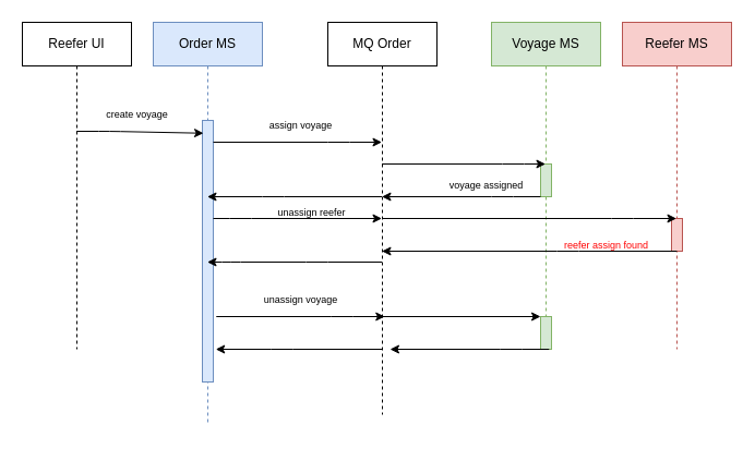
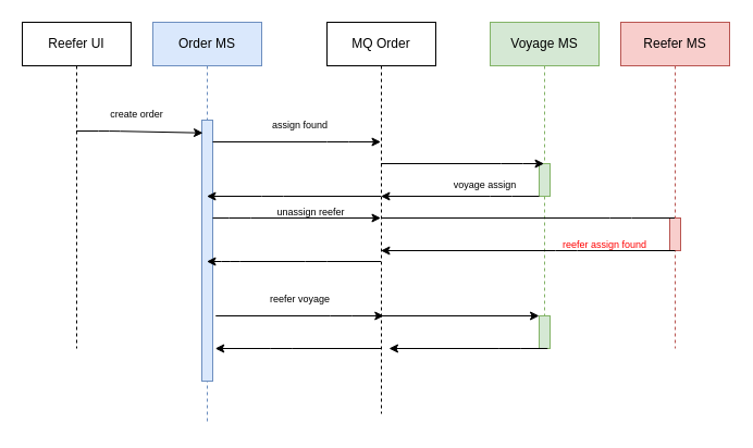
- <mxCell id="12" value="create voyage" style="text;strokeColor=none;fillColor=none;html=1;fontSize=9;fontStyle=0;verticalAlign=middle;align=center;" parent="11" vertex="1"><mxGeometry x="70" y="70" width="70" height="30" as="geometry" /></mxCell>
+ <mxCell id="12" value="create order" style="text;strokeColor=none;fillColor=none;html=1;fontSize=9;fontStyle=0;verticalAlign=middle;align=center;" parent="11" vertex="1"><mxGeometry x="70" y="70" width="70" height="30" as="geometry" /></mxCell>
- <mxCell id="24" value="assign voyage" style="text;strokeColor=none;fillColor=none;html=1;fontSize=9;fontStyle=0;verticalAlign=middle;align=center;" parent="1" vertex="1"><mxGeometry x="240" y="100" width="70" height="30" as="geometry" /></mxCell>
+ <mxCell id="24" value="assign found" style="text;strokeColor=none;fillColor=none;html=1;fontSize=9;fontStyle=0;verticalAlign=middle;align=center;" parent="1" vertex="1"><mxGeometry x="240" y="100" width="70" height="30" as="geometry" /></mxCell>
- <mxCell id="26" value="voyage assigned" style="text;strokeColor=none;fillColor=none;html=1;fontSize=9;fontStyle=0;verticalAlign=middle;align=center;" parent="1" vertex="1"><mxGeometry x="410" y="155" width="70" height="30" as="geometry" /></mxCell>
+ <mxCell id="26" value="voyage assign" style="text;strokeColor=none;fillColor=none;html=1;fontSize=9;fontStyle=0;verticalAlign=middle;align=center;" parent="1" vertex="1"><mxGeometry x="410" y="155" width="70" height="30" as="geometry" /></mxCell>
- <mxCell id="14" style="edgeStyle=none;html=1;" parent="1" source="17" target="2" edge="1"><mxGeometry relative="1" as="geometry"><Array as="points"><mxPoint x="570" y="200" /></Array></mxGeometry></mxCell>
+ <mxCell id="14" style="edgeStyle=none;html=1;endArrow=none;" parent="1" source="17" target="2" edge="1"><mxGeometry relative="1" as="geometry"><Array as="points"><mxPoint x="570" y="200" /></Array></mxGeometry></mxCell>
- <mxCell id="27" value="unassign voyage" style="text;strokeColor=none;fillColor=none;html=1;fontSize=9;fontStyle=0;verticalAlign=middle;align=center;" vertex="1" parent="1"><mxGeometry x="240" y="260" width="70" height="30" as="geometry" /></mxCell>
+ <mxCell id="27" value="reefer voyage" style="text;strokeColor=none;fillColor=none;html=1;fontSize=9;fontStyle=0;verticalAlign=middle;align=center;" vertex="1" parent="1"><mxGeometry x="240" y="260" width="70" height="30" as="geometry" /></mxCell>
